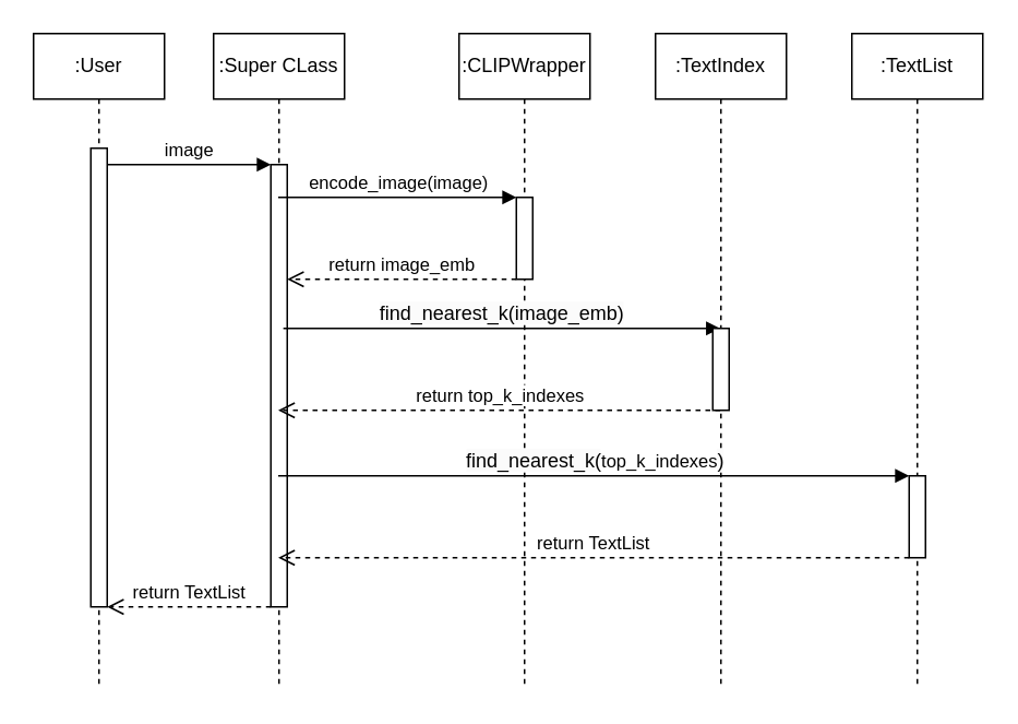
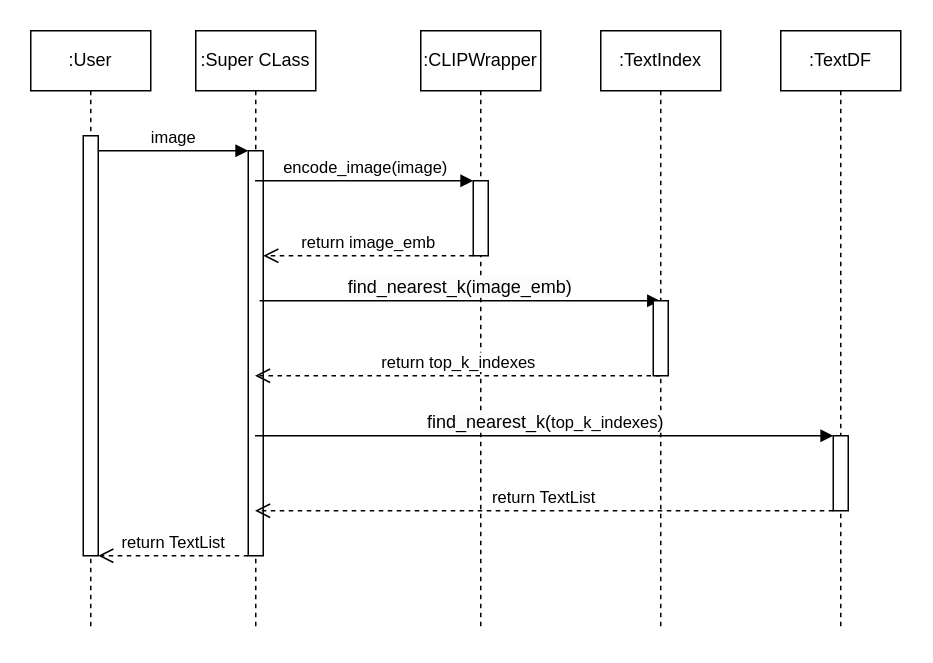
- <mxCell id="16" value=":TextList" style="shape=umlLifeline;perimeter=lifelinePerimeter;whiteSpace=wrap;html=1;container=0;dropTarget=0;collapsible=0;recursiveResize=0;outlineConnect=0;portConstraint=eastwest;newEdgeStyle={&quot;edgeStyle&quot;:&quot;elbowEdgeStyle&quot;,&quot;elbow&quot;:&quot;vertical&quot;,&quot;curved&quot;:0,&quot;rounded&quot;:0};" vertex="1" parent="1"><mxGeometry x="520" y="20" width="80" height="400" as="geometry" /></mxCell>
+ <mxCell id="16" value=":TextDF" style="shape=umlLifeline;perimeter=lifelinePerimeter;whiteSpace=wrap;html=1;container=0;dropTarget=0;collapsible=0;recursiveResize=0;outlineConnect=0;portConstraint=eastwest;newEdgeStyle={&quot;edgeStyle&quot;:&quot;elbowEdgeStyle&quot;,&quot;elbow&quot;:&quot;vertical&quot;,&quot;curved&quot;:0,&quot;rounded&quot;:0};" vertex="1" parent="1"><mxGeometry x="520" y="20" width="80" height="400" as="geometry" /></mxCell>
